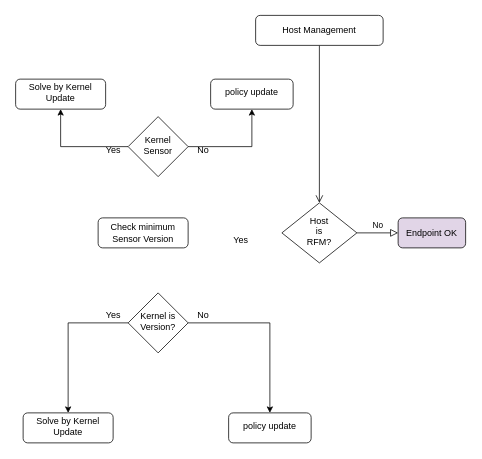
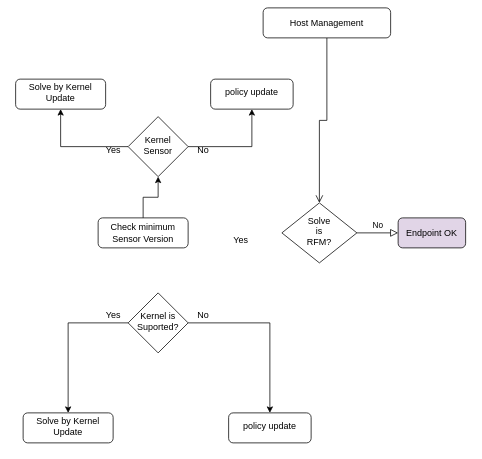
- <mxCell id="3" value="Host Management" style="rounded=1;whiteSpace=wrap;html=1;fontSize=12;glass=0;strokeWidth=1;shadow=0;" parent="1" vertex="1"><mxGeometry x="340" y="20" width="170" height="40" as="geometry" /></mxCell>
+ <mxCell id="3" value="Host Management" style="rounded=1;whiteSpace=wrap;html=1;fontSize=12;glass=0;strokeWidth=1;shadow=0;" parent="1" vertex="1"><mxGeometry x="350" y="10" width="170" height="40" as="geometry" /></mxCell>
+ <mxCell id="5" value="" style="edgeStyle=orthogonalEdgeStyle;rounded=0;orthogonalLoop=1;jettySize=auto;html=1;" edge="1" parent="1" source="6" target="19"><mxGeometry relative="1" as="geometry" /></mxCell>
- <mxCell id="4" value="&lt;div&gt;Host &lt;br&gt;&lt;/div&gt;&lt;div&gt;is &lt;br&gt;&lt;/div&gt;&lt;div&gt;RFM?&lt;/div&gt;" style="rhombus;whiteSpace=wrap;html=1;shadow=0;fontFamily=Helvetica;fontSize=12;align=center;strokeWidth=1;spacing=6;spacingTop=-4;" parent="1" vertex="1"><mxGeometry x="375" y="270" width="100" height="80" as="geometry" /></mxCell>
+ <mxCell id="4" value="&lt;div&gt;Solve &lt;br&gt;&lt;/div&gt;&lt;div&gt;is &lt;br&gt;&lt;/div&gt;&lt;div&gt;RFM?&lt;/div&gt;" style="rhombus;whiteSpace=wrap;html=1;shadow=0;fontFamily=Helvetica;fontSize=12;align=center;strokeWidth=1;spacing=6;spacingTop=-4;" parent="1" vertex="1"><mxGeometry x="375" y="270" width="100" height="80" as="geometry" /></mxCell>
- <mxCell id="11" value="Kernel is Version?" style="rhombus;whiteSpace=wrap;html=1;shadow=0;strokeWidth=1;spacing=6;spacingTop=-4;" parent="1" vertex="1"><mxGeometry x="170" y="390" width="80" height="80" as="geometry" /></mxCell>
+ <mxCell id="11" value="Kernel is Suported?" style="rhombus;whiteSpace=wrap;html=1;shadow=0;strokeWidth=1;spacing=6;spacingTop=-4;" parent="1" vertex="1"><mxGeometry x="170" y="390" width="80" height="80" as="geometry" /></mxCell>
